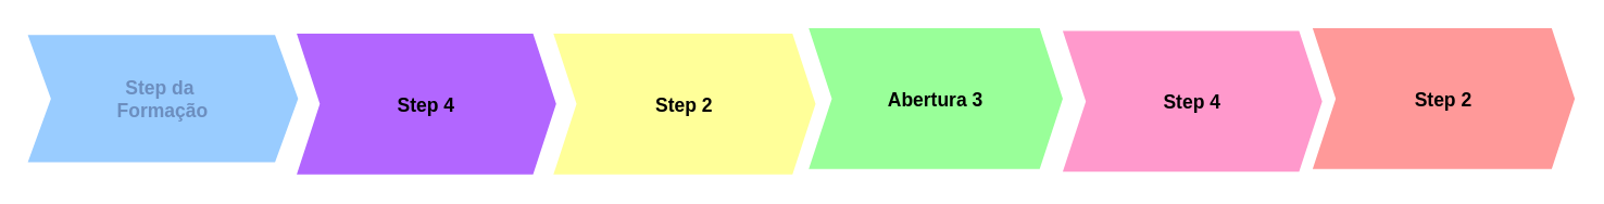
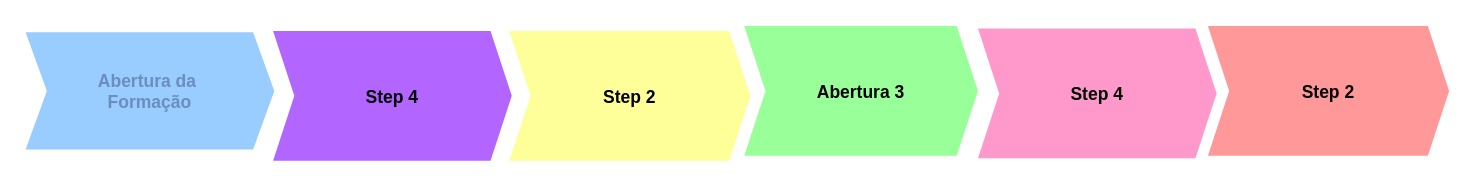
- <mxCell id="2" value="Step da &#10;Formação" style="shape=step;perimeter=stepPerimeter;strokeColor=none;fontFamily=Helvetica;fontSize=14;fontColor=#6C8EBF;fillColor=#99CCFF;fixedSize=1;size=17;fontStyle=1;strokeWidth=2;spacingTop=0;points=[];" parent="1" vertex="1"><mxGeometry x="20" y="25" width="199" height="94" as="geometry" /></mxCell>
+ <mxCell id="2" value="Abertura da &#10;Formação" style="shape=step;perimeter=stepPerimeter;strokeColor=none;fontFamily=Helvetica;fontSize=14;fontColor=#6C8EBF;fillColor=#99CCFF;fixedSize=1;size=17;fontStyle=1;strokeWidth=2;spacingTop=0;points=[];" parent="1" vertex="1"><mxGeometry x="20" y="25" width="199" height="94" as="geometry" /></mxCell>
